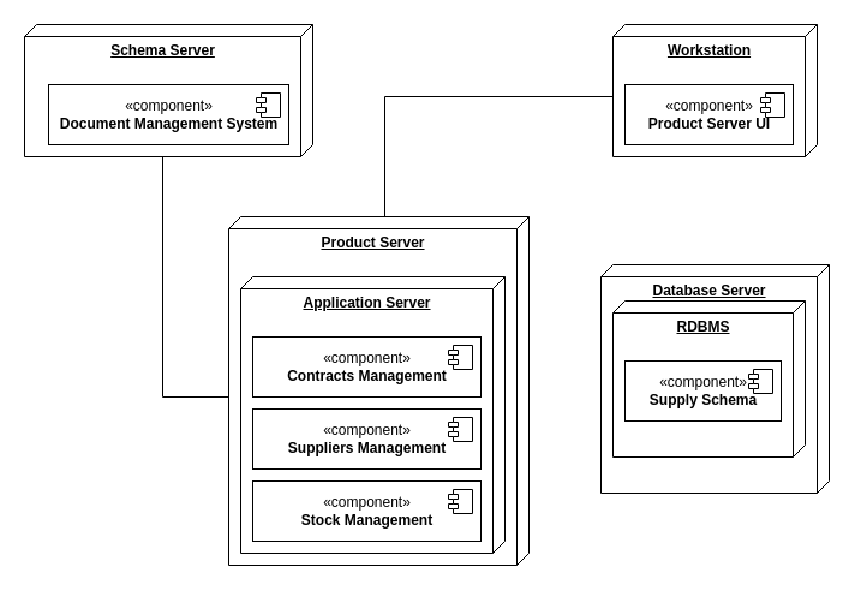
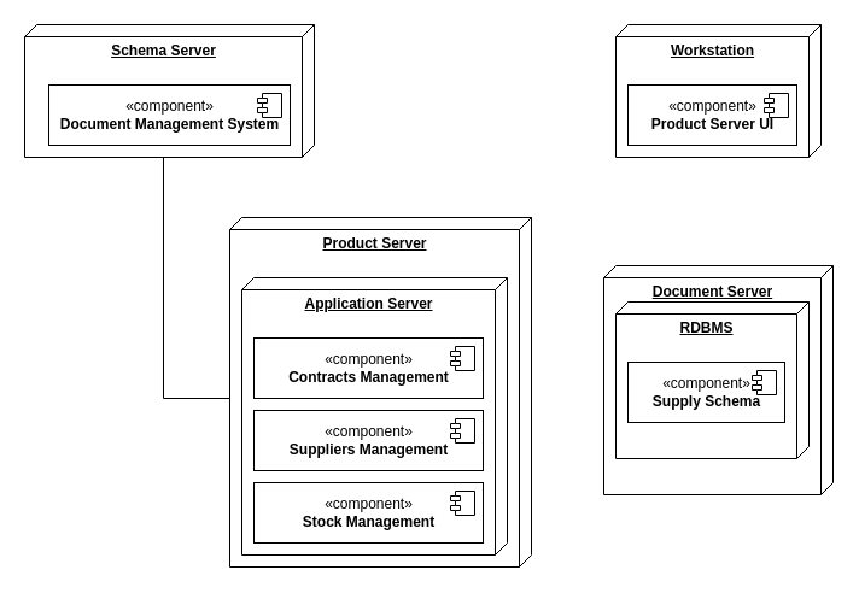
- <mxCell id="20" value="" style="endArrow=none;html=1;rounded=0;exitX=0;exitY=0;exitDx=0;exitDy=120;exitPerimeter=0;entryX=0;entryY=0;entryDx=60;entryDy=170;entryPerimeter=0;" edge="1" parent="1" source="5" target="13"><mxGeometry width="50" height="50" relative="1" as="geometry"><mxPoint x="450" y="270" as="sourcePoint" /><mxPoint x="500" y="220" as="targetPoint" /><Array as="points"><mxPoint x="320" y="80" /></Array></mxGeometry></mxCell>
- <mxCell id="16" value="&lt;b&gt;Database Server&lt;/b&gt;" style="verticalAlign=top;align=center;spacingTop=8;spacingLeft=2;spacingRight=12;shape=cube;size=10;direction=south;fontStyle=4;html=1;" vertex="1" parent="1"><mxGeometry x="500" y="220" width="190" height="190" as="geometry" /></mxCell>
+ <mxCell id="16" value="&lt;b&gt;Document Server&lt;/b&gt;" style="verticalAlign=top;align=center;spacingTop=8;spacingLeft=2;spacingRight=12;shape=cube;size=10;direction=south;fontStyle=4;html=1;" vertex="1" parent="1"><mxGeometry x="500" y="220" width="190" height="190" as="geometry" /></mxCell>
